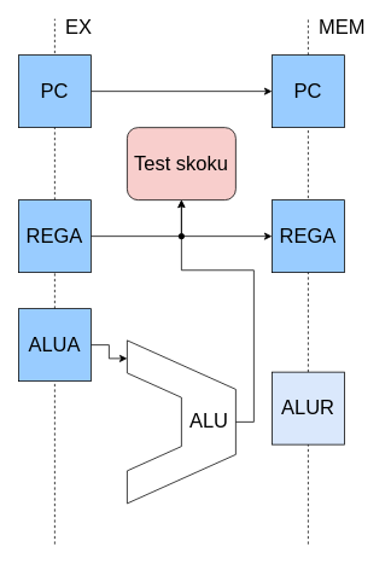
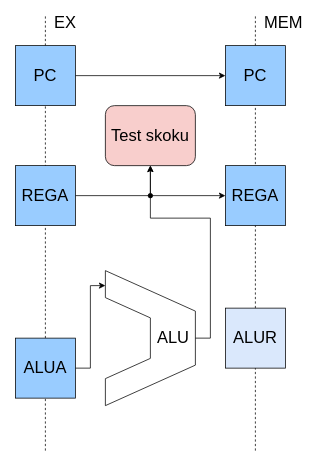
- <mxCell id="8" value="&lt;span style=&quot;font-size: 22px&quot;&gt;ALUA&lt;/span&gt;" style="whiteSpace=wrap;html=1;aspect=fixed;fillColor=#99CCFF;" parent="1" vertex="1"><mxGeometry x="20" y="340" width="80" height="80" as="geometry" /></mxCell>
+ <mxCell id="8" value="&lt;span style=&quot;font-size: 22px&quot;&gt;ALUA&lt;/span&gt;" style="whiteSpace=wrap;html=1;aspect=fixed;fillColor=#99CCFF;" parent="1" vertex="1"><mxGeometry x="20" y="450" width="80" height="80" as="geometry" /></mxCell>
- <mxCell id="15" value="&lt;font style=&quot;font-size: 22px&quot;&gt;ALU&lt;/font&gt;" style="shape=stencil(tZXRjoIwEEW/pq+bQsPq6wb1PyqOS2NtSdvV3b93oGCs0I0IJISkc7mHIb1DCcttySsgKS0J25A0TSjFO66vT2tuKyicL164EXwvwSvWGX2Cqzi4liFUCUa4WmVbQr/wmfpieaGVQojQygbKg44wLhR66a+Hta//C1YV8s/gwLRNNtXd68yPbAFqskSnIbPre95OZ6KGvSaL7NQ81ORNJsuxEgsxy/e8OH0b/aMOfVdUO2oDA8JdFlL6AYt9YMXruesJnXzWF/h/moawnVsK9eC+/wxaP5sKWI0FPGWMTvOvx9qz0P+ZTfOzsf7Q/sL+FVLbaHKwHgkPHguDmWs8vcQ2VX+ONIUb);whiteSpace=wrap;html=1;align=right;spacingRight=6;" parent="1" vertex="1"><mxGeometry x="140" y="375" width="120" height="180" as="geometry" /></mxCell>
+ <mxCell id="15" value="&lt;font style=&quot;font-size: 22px&quot;&gt;ALU&lt;/font&gt;" style="shape=stencil(tZXRjoIwEEW/pq+bQsPq6wb1PyqOS2NtSdvV3b93oGCs0I0IJISkc7mHIb1DCcttySsgKS0J25A0TSjFO66vT2tuKyicL164EXwvwSvWGX2Cqzi4liFUCUa4WmVbQr/wmfpieaGVQojQygbKg44wLhR66a+Hta//C1YV8s/gwLRNNtXd68yPbAFqskSnIbPre95OZ6KGvSaL7NQ81ORNJsuxEgsxy/e8OH0b/aMOfVdUO2oDA8JdFlL6AYt9YMXruesJnXzWF/h/moawnVsK9eC+/wxaP5sKWI0FPGWMTvOvx9qz0P+ZTfOzsf7Q/sL+FVLbaHKwHgkPHguDmWs8vcQ2VX+ONIUb);whiteSpace=wrap;html=1;align=right;spacingRight=6;" parent="1" vertex="1"><mxGeometry x="140" y="360" width="120" height="180" as="geometry" /></mxCell>
